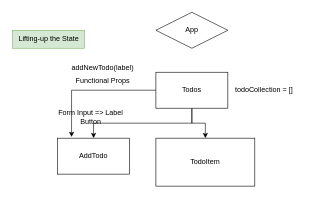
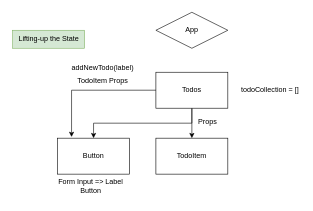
- <mxCell id="13" value="Functional Props" style="text;html=1;align=center;verticalAlign=middle;resizable=0;points=[];autosize=1;strokeColor=none;fillColor=none;" vertex="1" parent="1"><mxGeometry x="115" y="120" width="110" height="30" as="geometry" /></mxCell>
+ <mxCell id="13" value="TodoItem Props" style="text;html=1;align=center;verticalAlign=middle;resizable=0;points=[];autosize=1;strokeColor=none;fillColor=none;" vertex="1" parent="1"><mxGeometry x="115" y="120" width="110" height="30" as="geometry" /></mxCell>
- <mxCell id="7" value="todoCollection = []" style="text;html=1;align=center;verticalAlign=middle;resizable=0;points=[];autosize=1;strokeColor=none;fillColor=none;" vertex="1" parent="1"><mxGeometry x="379" y="135" width="120" height="30" as="geometry" /></mxCell>
+ <mxCell id="7" value="todoCollection = []" style="text;html=1;align=center;verticalAlign=middle;resizable=0;points=[];autosize=1;strokeColor=none;fillColor=none;" vertex="1" parent="1"><mxGeometry x="389" y="135" width="120" height="30" as="geometry" /></mxCell>
- <mxCell id="10" value="Form Input =&amp;gt; Label&lt;div&gt;Button&lt;/div&gt;" style="text;html=1;align=center;verticalAlign=middle;resizable=0;points=[];autosize=1;strokeColor=none;fillColor=none;" vertex="1" parent="1"><mxGeometry x="85" y="175" width="130" height="40" as="geometry" /></mxCell>
+ <mxCell id="10" value="Form Input =&amp;gt; Label&lt;div&gt;Button&lt;/div&gt;" style="text;html=1;align=center;verticalAlign=middle;resizable=0;points=[];autosize=1;strokeColor=none;fillColor=none;" vertex="1" parent="1"><mxGeometry x="85" y="290" width="130" height="40" as="geometry" /></mxCell>
+ <mxCell id="8" value="Props" style="text;html=1;align=center;verticalAlign=middle;resizable=0;points=[];autosize=1;strokeColor=none;fillColor=none;" vertex="1" parent="1"><mxGeometry x="320" y="188" width="50" height="30" as="geometry" /></mxCell>
- <mxCell id="9" value="AddTodo" style="rounded=0;whiteSpace=wrap;html=1;" vertex="1" parent="1"><mxGeometry x="95" y="230" width="120" height="60" as="geometry" /></mxCell>
+ <mxCell id="9" value="Button" style="rounded=0;whiteSpace=wrap;html=1;" vertex="1" parent="1"><mxGeometry x="95" y="230" width="120" height="60" as="geometry" /></mxCell>
- <mxCell id="6" value="TodoItem" style="whiteSpace=wrap;html=1;rounded=0;" vertex="1" parent="1"><mxGeometry x="259" y="230" width="165" height="80" as="geometry" /></mxCell>
+ <mxCell id="6" value="TodoItem" style="whiteSpace=wrap;html=1;rounded=0;" vertex="1" parent="1"><mxGeometry x="259" y="230" width="120" height="60" as="geometry" /></mxCell>
